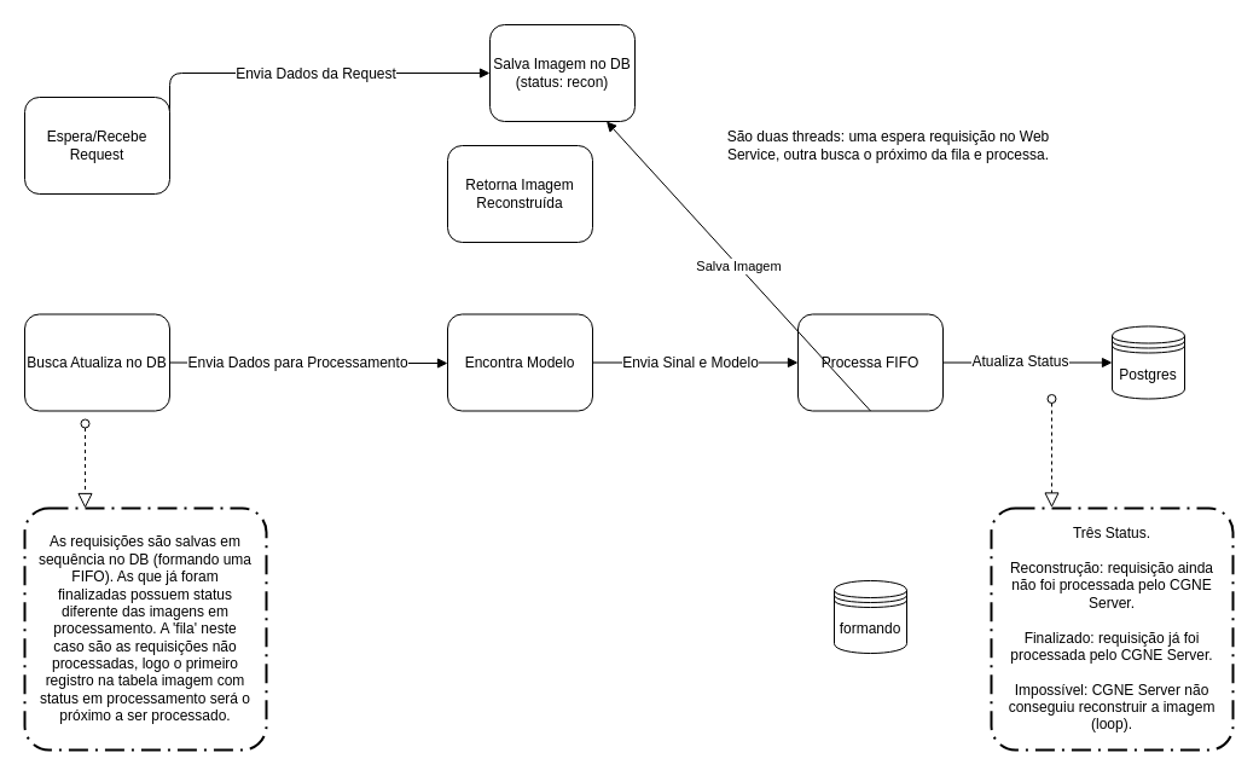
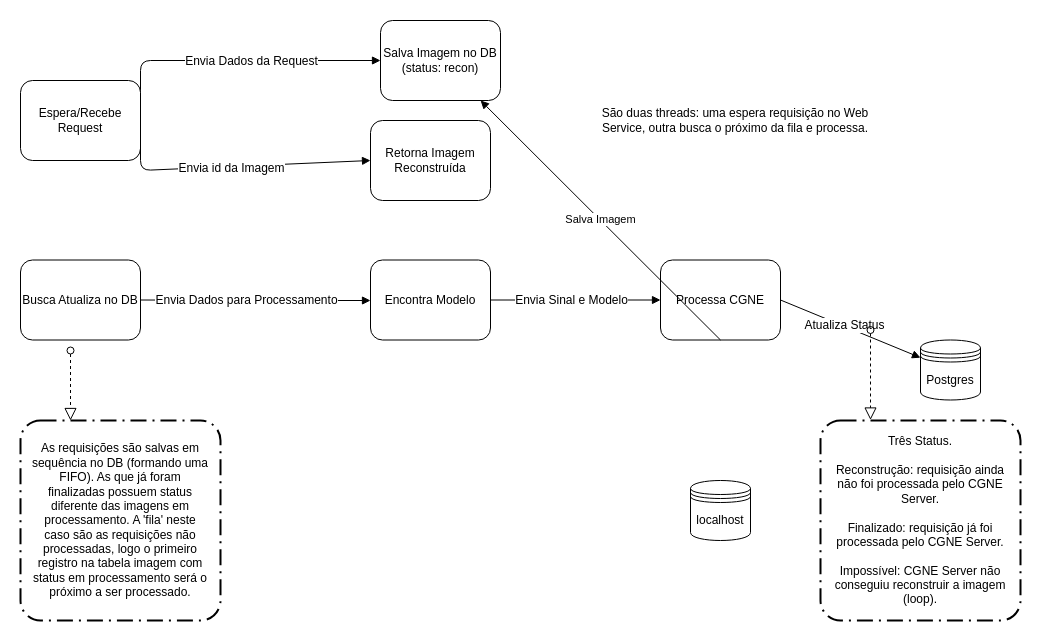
- <mxCell id="2" value="Salva Imagem no DB (status: recon)" style="shape=ext;rounded=1;html=1;whiteSpace=wrap;" parent="1" vertex="1"><mxGeometry x="405" y="20" width="120" height="80" as="geometry" /></mxCell>
+ <mxCell id="2" value="Salva Imagem no DB (status: recon)" style="shape=ext;rounded=1;html=1;whiteSpace=wrap;" parent="1" vertex="1"><mxGeometry x="380" y="20" width="120" height="80" as="geometry" /></mxCell>
+ <mxCell id="26" value="" style="endArrow=block;endFill=1;endSize=6;html=1;entryX=0;entryY=0.5;entryDx=0;entryDy=0;exitX=1;exitY=0.75;exitDx=0;exitDy=0;" edge="1" parent="1" source="16" target="25"><mxGeometry width="100" relative="1" as="geometry"><mxPoint x="20" y="640" as="sourcePoint" /><mxPoint x="120" y="640" as="targetPoint" /><Array as="points"><mxPoint x="140" y="170" /></Array></mxGeometry></mxCell>
+ <mxCell id="27" value="Envia id da Imagem" style="text;html=1;resizable=0;points=[];align=center;verticalAlign=middle;labelBackgroundColor=#ffffff;" vertex="1" connectable="0" parent="26"><mxGeometry x="-0.067" y="-1" relative="1" as="geometry"><mxPoint as="offset" /></mxGeometry></mxCell>
- <mxCell id="14" value="Postgres&lt;br&gt;" style="shape=datastore;whiteSpace=wrap;html=1;" parent="1" vertex="1"><mxGeometry x="920" y="269.5" width="60" height="60" as="geometry" /></mxCell>
+ <mxCell id="14" value="Postgres&lt;br&gt;" style="shape=datastore;whiteSpace=wrap;html=1;" parent="1" vertex="1"><mxGeometry x="920" y="339.5" width="60" height="60" as="geometry" /></mxCell>
- <mxCell id="5" value="Processa FIFO" style="shape=ext;rounded=1;html=1;whiteSpace=wrap;" parent="1" vertex="1"><mxGeometry x="660" y="259.5" width="120" height="80" as="geometry" /></mxCell>
+ <mxCell id="5" value="Processa CGNE" style="shape=ext;rounded=1;html=1;whiteSpace=wrap;" parent="1" vertex="1"><mxGeometry x="660" y="259.5" width="120" height="80" as="geometry" /></mxCell>
- <mxCell id="23" value="formando" style="shape=datastore;whiteSpace=wrap;html=1;" vertex="1" parent="1"><mxGeometry x="690" y="480" width="60" height="60" as="geometry" /></mxCell>
+ <mxCell id="23" value="localhost" style="shape=datastore;whiteSpace=wrap;html=1;" vertex="1" parent="1"><mxGeometry x="690" y="480" width="60" height="60" as="geometry" /></mxCell>
